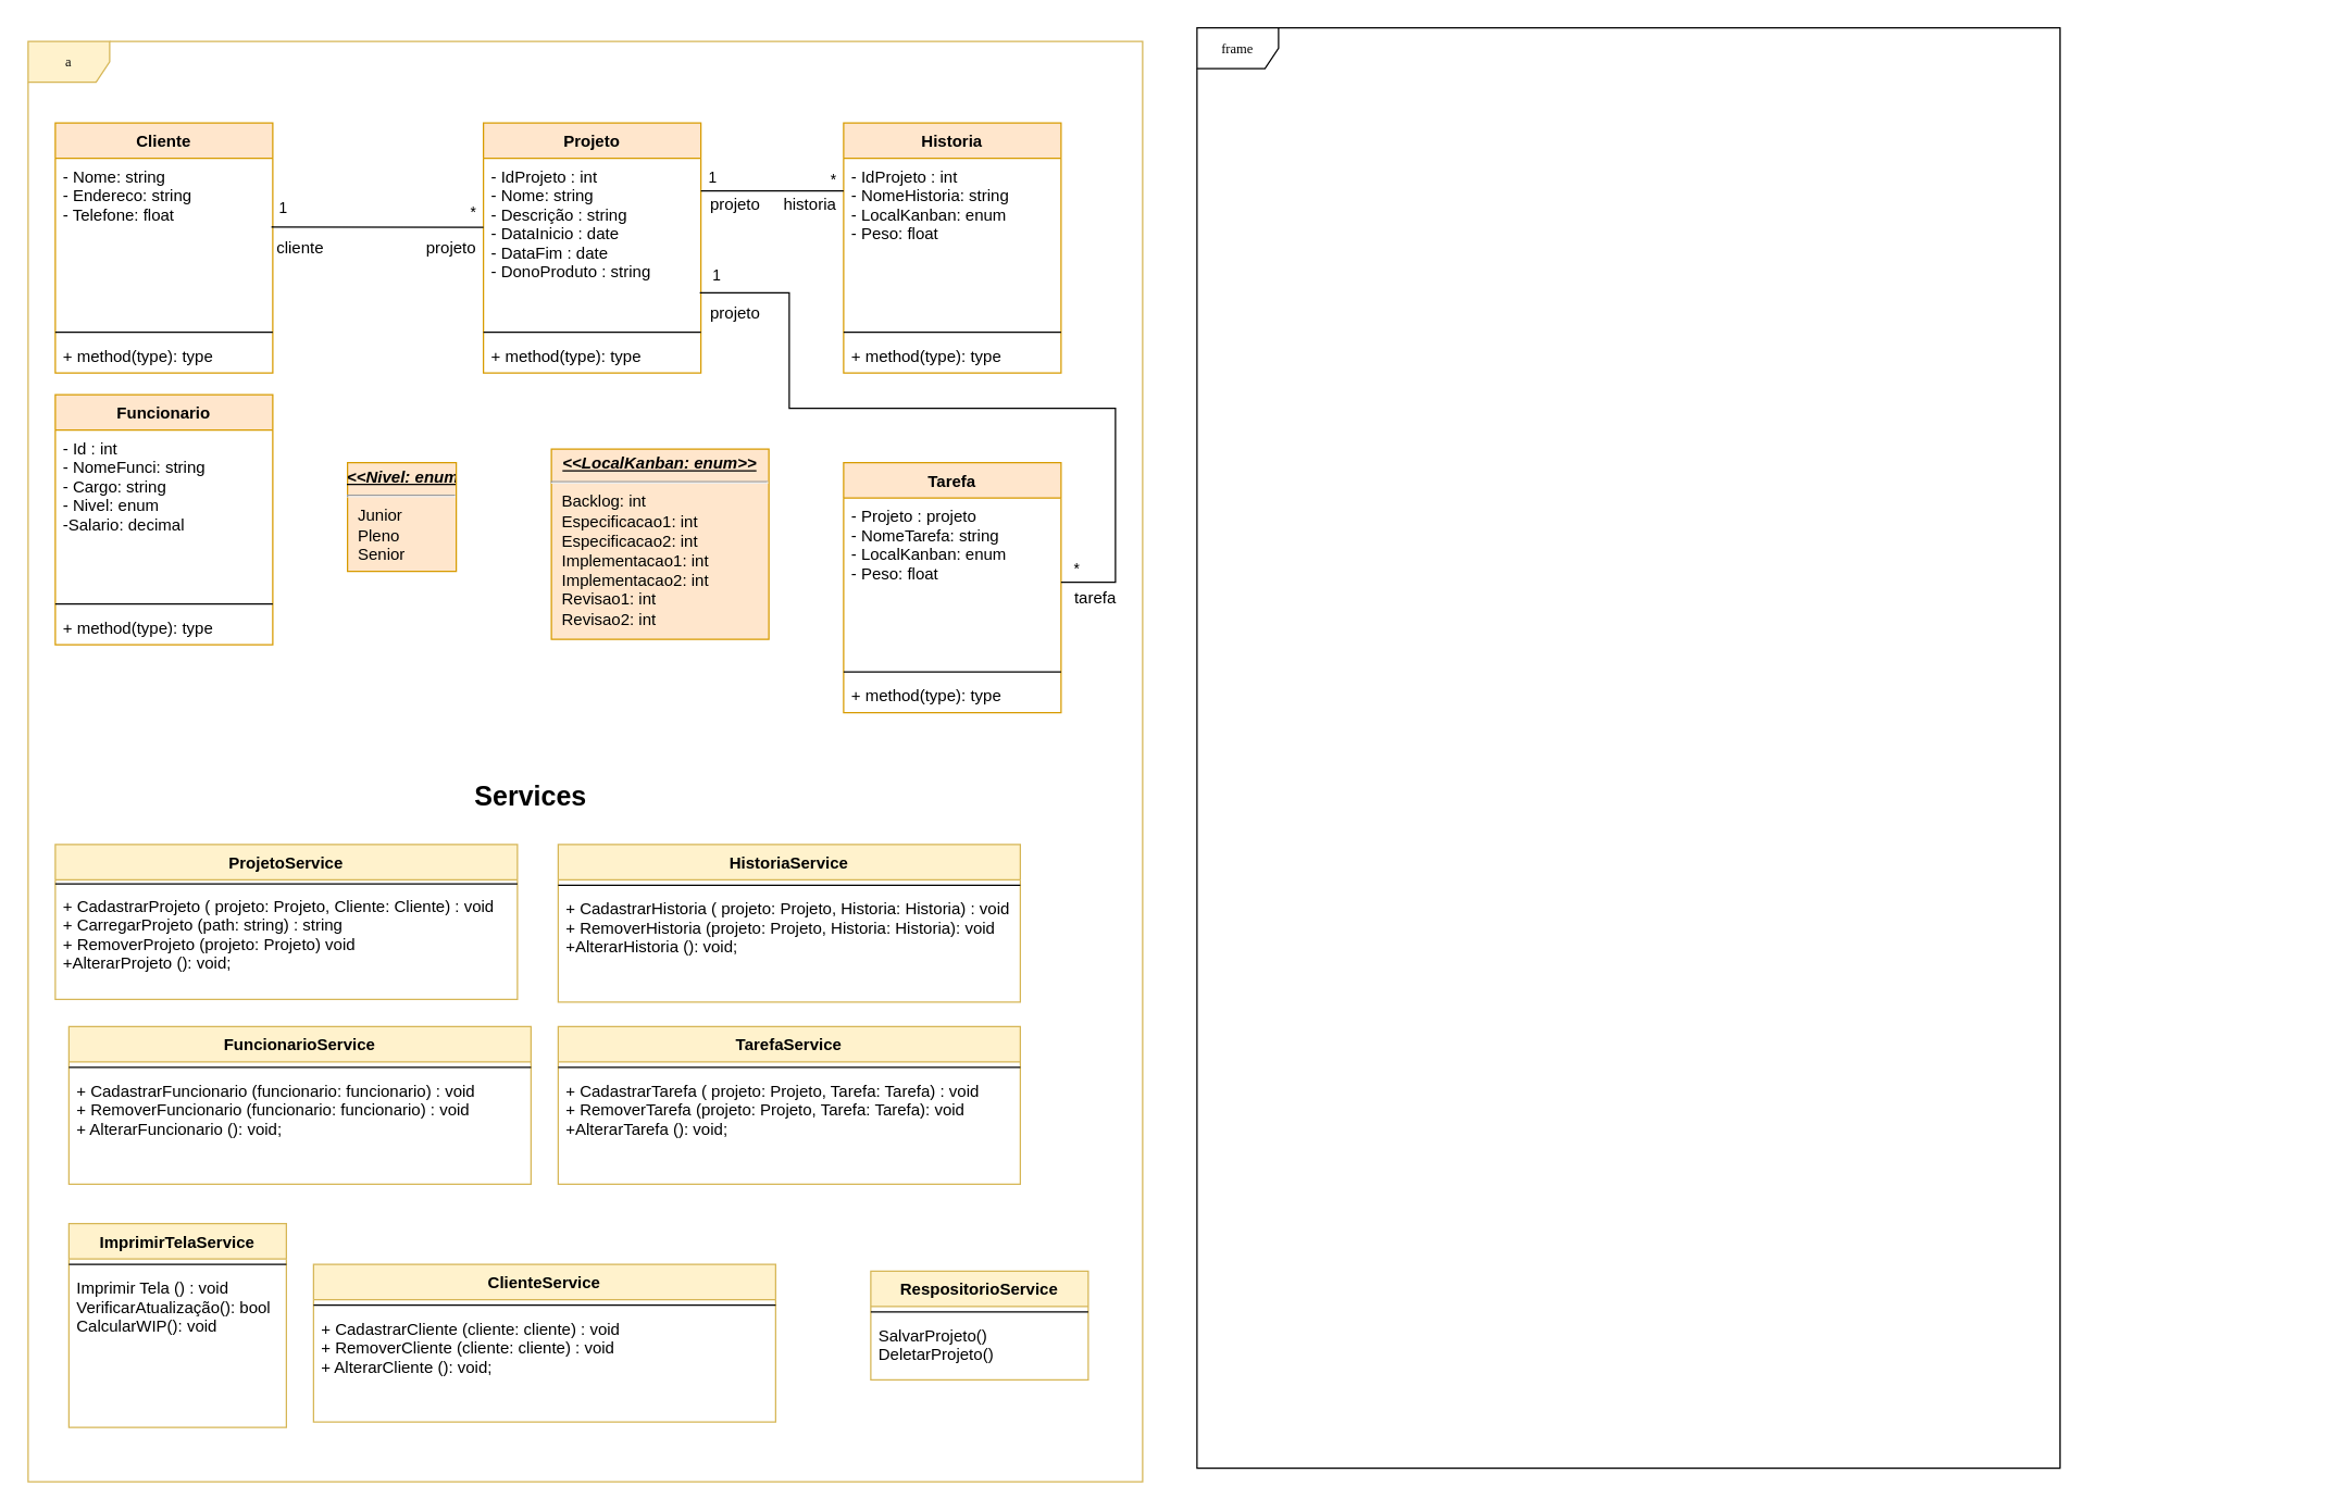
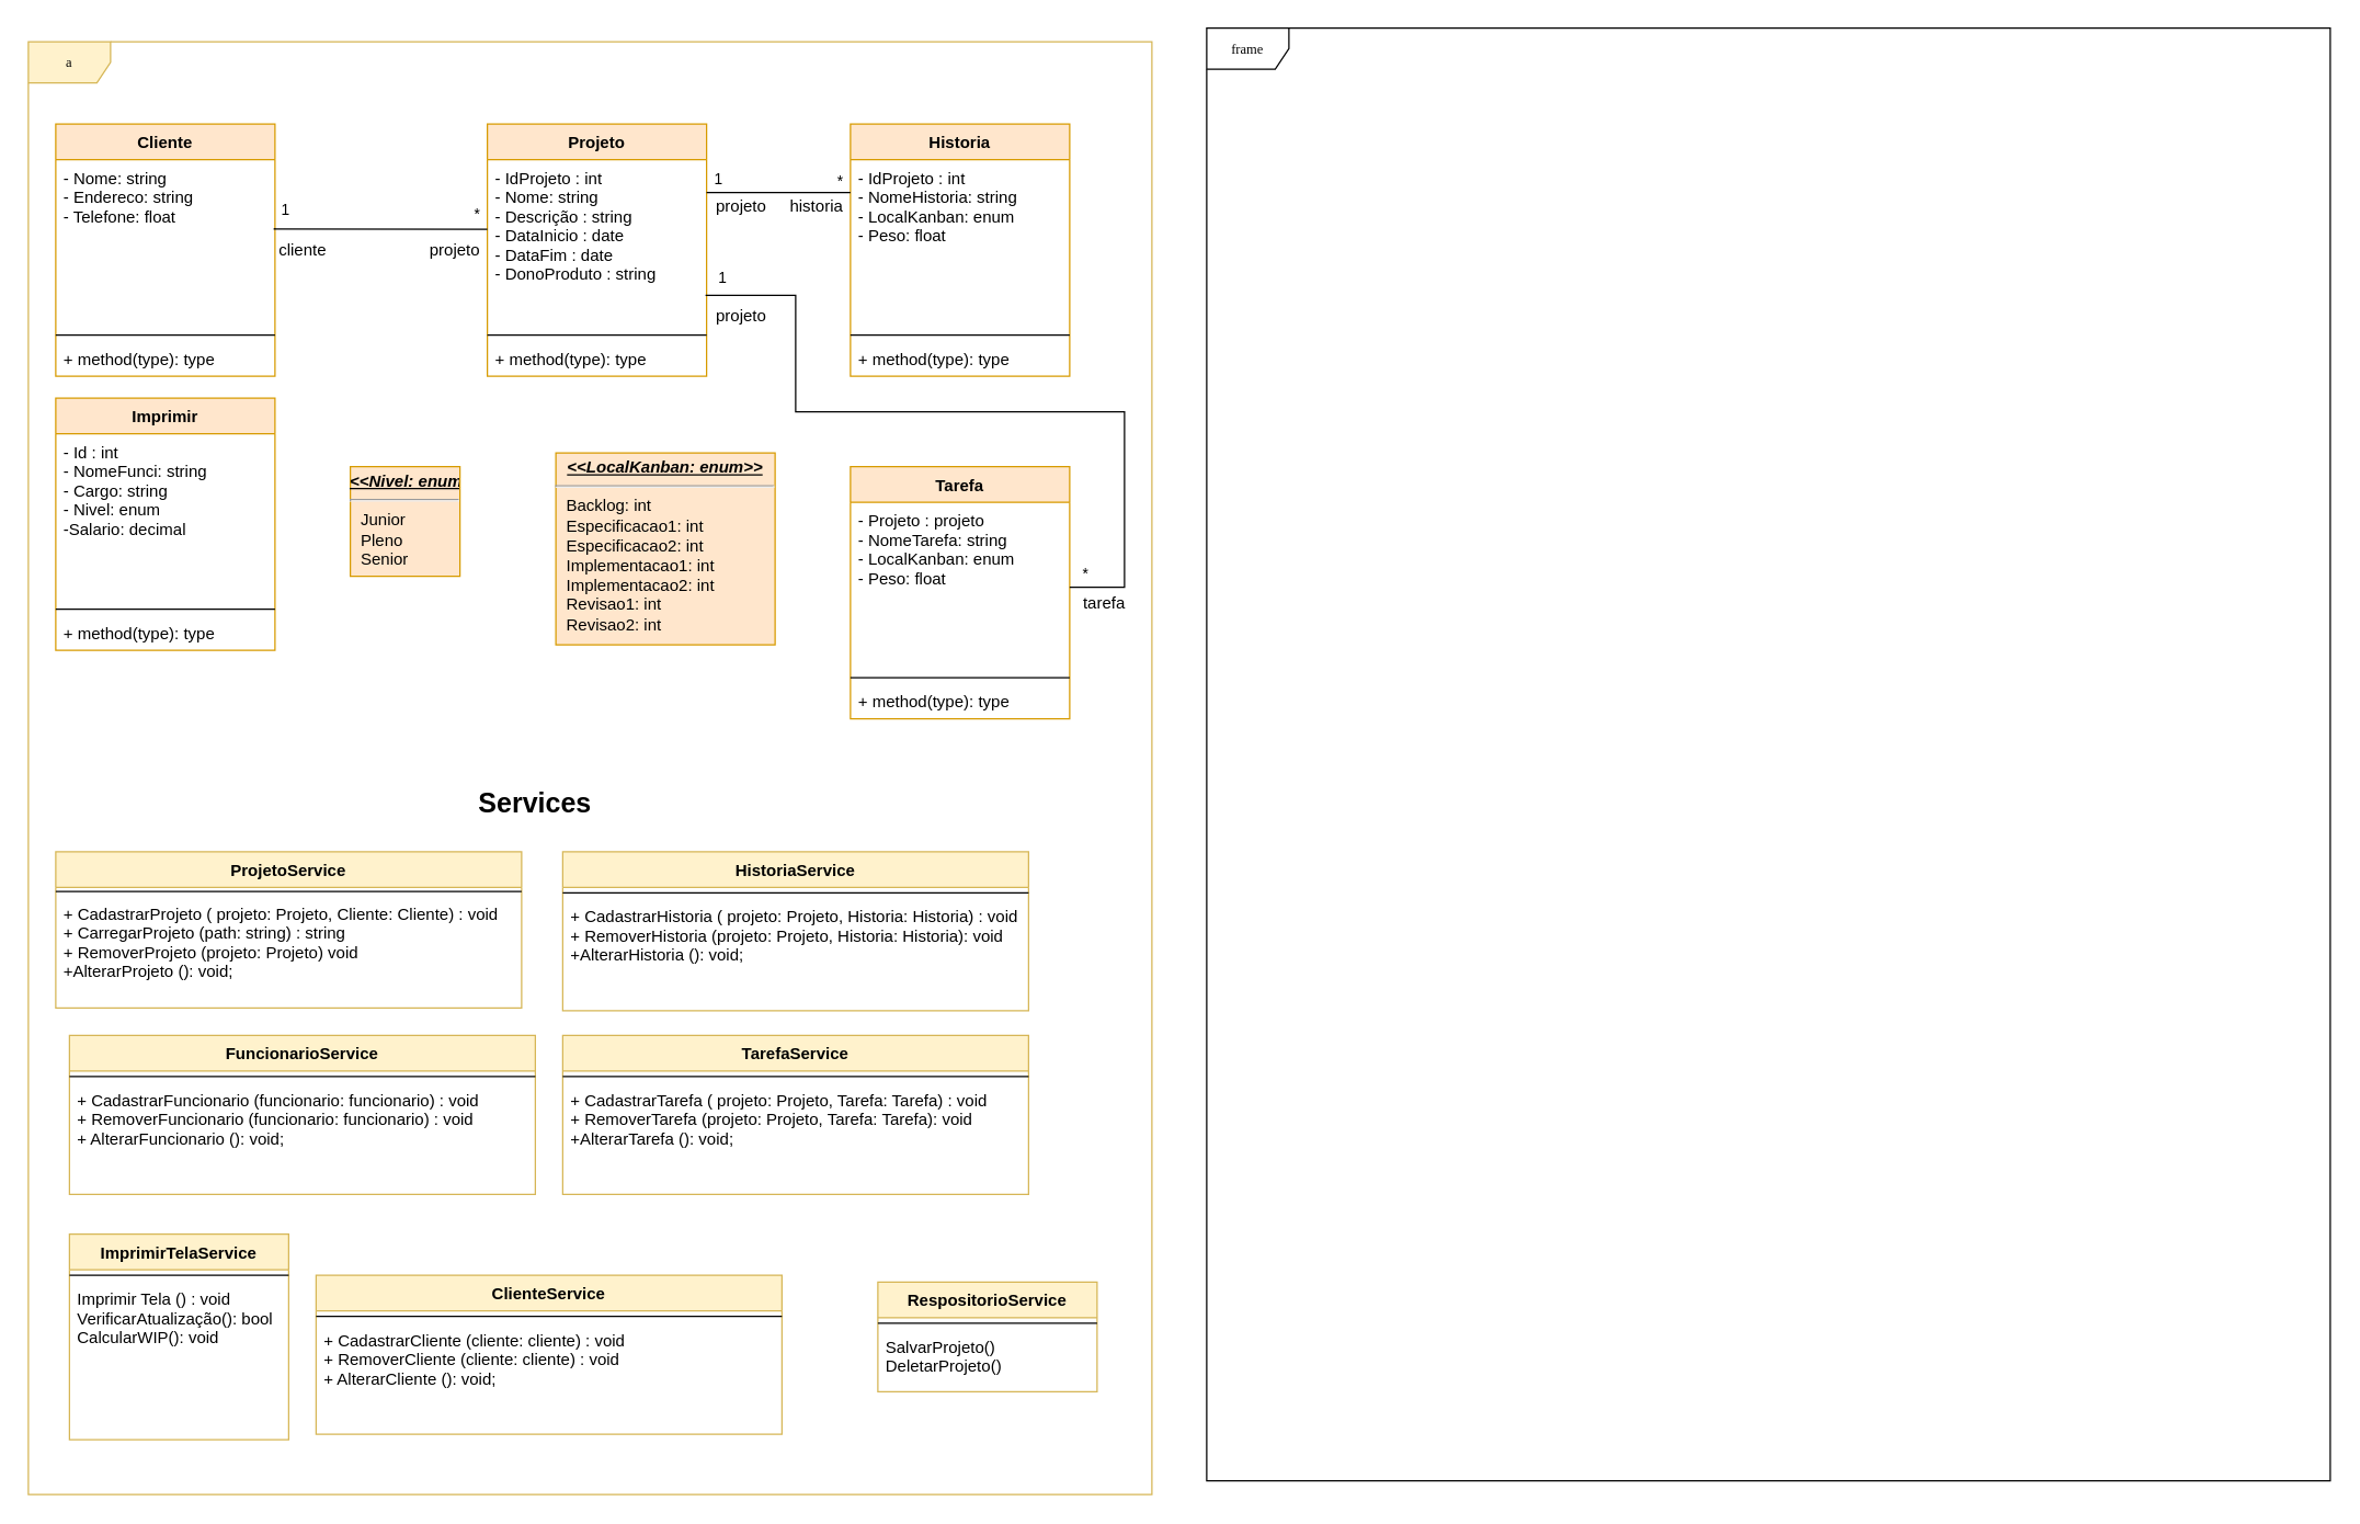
- <mxCell id="20" value="Funcionario" style="swimlane;fontStyle=1;align=center;verticalAlign=top;childLayout=stackLayout;horizontal=1;startSize=26;horizontalStack=0;resizeParent=1;resizeParentMax=0;resizeLast=0;collapsible=1;marginBottom=0;fillColor=#ffe6cc;strokeColor=#d79b00;" parent="1" vertex="1"><mxGeometry x="40" y="290" width="160" height="184" as="geometry" /></mxCell>
+ <mxCell id="20" value="Imprimir" style="swimlane;fontStyle=1;align=center;verticalAlign=top;childLayout=stackLayout;horizontal=1;startSize=26;horizontalStack=0;resizeParent=1;resizeParentMax=0;resizeLast=0;collapsible=1;marginBottom=0;fillColor=#ffe6cc;strokeColor=#d79b00;" parent="1" vertex="1"><mxGeometry x="40" y="290" width="160" height="184" as="geometry" /></mxCell>
- <mxCell id="2" value="frame" style="shape=umlFrame;whiteSpace=wrap;html=1;rounded=0;shadow=0;comic=0;labelBackgroundColor=none;strokeWidth=1;fontFamily=Verdana;fontSize=10;align=center;" parent="1" vertex="1"><mxGeometry x="880" y="20" width="635" height="1060" as="geometry" /></mxCell>
+ <mxCell id="2" value="frame" style="shape=umlFrame;whiteSpace=wrap;html=1;rounded=0;shadow=0;comic=0;labelBackgroundColor=none;strokeWidth=1;fontFamily=Verdana;fontSize=10;align=center;" parent="1" vertex="1"><mxGeometry x="880" y="20" width="820" height="1060" as="geometry" /></mxCell>
